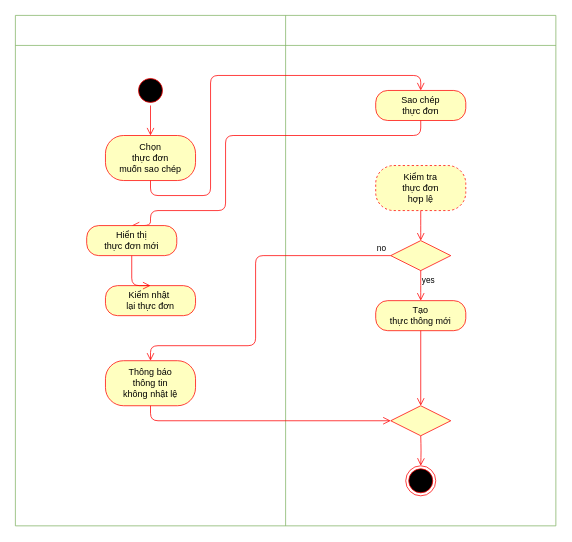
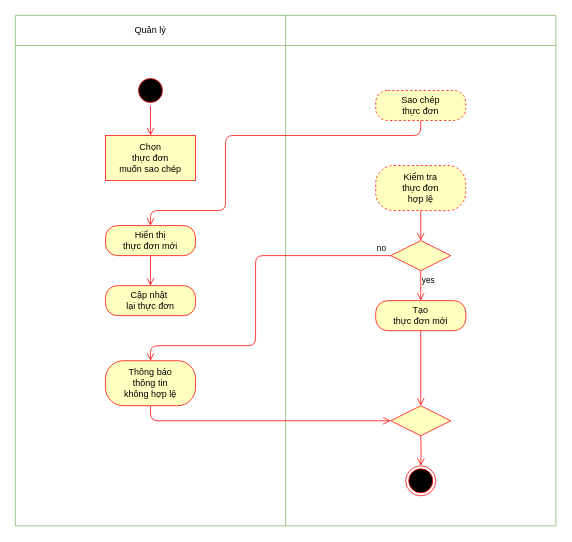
+ <mxCell id="4" value="Quản lý" style="text;html=1;strokeColor=none;fillColor=none;align=center;verticalAlign=middle;whiteSpace=wrap;rounded=0;" vertex="1" parent="1"><mxGeometry x="160" y="30" width="80" height="20" as="geometry" /></mxCell>
- <mxCell id="15" value="" style="edgeStyle=orthogonalEdgeStyle;html=1;verticalAlign=bottom;endArrow=open;endSize=8;strokeColor=#ff0000;exitX=0.5;exitY=1;exitDx=0;exitDy=0;entryX=0.5;entryY=0;entryDx=0;entryDy=0;" edge="1" parent="1" source="12" target="14"><mxGeometry relative="1" as="geometry"><mxPoint x="210" y="270" as="targetPoint" /><mxPoint x="200" y="300" as="sourcePoint" /><Array as="points"><mxPoint x="200" y="260" /><mxPoint x="280" y="260" /><mxPoint x="280" y="100" /><mxPoint x="560" y="100" /></Array></mxGeometry></mxCell>
- <mxCell id="14" value="Sao chép&lt;br&gt;thực đơn" style="rounded=1;whiteSpace=wrap;html=1;arcSize=40;fontColor=#000000;fillColor=#ffffc0;strokeColor=#ff0000;" vertex="1" parent="1"><mxGeometry x="500" y="120" width="120" height="40" as="geometry" /></mxCell>
+ <mxCell id="14" value="Sao chép&lt;br&gt;thực đơn" style="rounded=1;whiteSpace=wrap;html=1;arcSize=40;fontColor=#000000;fillColor=#ffffc0;strokeColor=#ff0000;dashed=1;" vertex="1" parent="1"><mxGeometry x="500" y="120" width="120" height="40" as="geometry" /></mxCell>
- <mxCell id="12" value="Chọn&lt;br&gt;thực đơn&lt;br&gt;muốn sao chép" style="rounded=1;whiteSpace=wrap;html=1;arcSize=40;fontColor=#000000;fillColor=#ffffc0;strokeColor=#ff0000;" vertex="1" parent="1"><mxGeometry x="140" y="180" width="120" height="60" as="geometry" /></mxCell>
+ <mxCell id="12" value="Chọn&lt;br&gt;thực đơn&lt;br&gt;muốn sao chép" style="whiteSpace=wrap;html=1;arcSize=40;fontColor=#000000;fillColor=#ffffc0;strokeColor=#ff0000;rounded=0;" vertex="1" parent="1"><mxGeometry x="140" y="180" width="120" height="60" as="geometry" /></mxCell>
- <mxCell id="18" value="Hiển thị&lt;br&gt;thực đơn mới" style="rounded=1;whiteSpace=wrap;html=1;arcSize=40;fontColor=#000000;fillColor=#ffffc0;strokeColor=#ff0000;" vertex="1" parent="1"><mxGeometry x="115" y="300" width="120" height="40" as="geometry" /></mxCell>
+ <mxCell id="18" value="Hiển thị&lt;br&gt;thực đơn mới" style="rounded=1;whiteSpace=wrap;html=1;arcSize=40;fontColor=#000000;fillColor=#ffffc0;strokeColor=#ff0000;" vertex="1" parent="1"><mxGeometry x="140" y="300" width="120" height="40" as="geometry" /></mxCell>
- <mxCell id="17" value="Kiểm nhật&amp;nbsp;&lt;br&gt;lại thực đơn" style="rounded=1;whiteSpace=wrap;html=1;arcSize=40;fontColor=#000000;fillColor=#ffffc0;strokeColor=#ff0000;" vertex="1" parent="1"><mxGeometry x="140" y="380" width="120" height="40" as="geometry" /></mxCell>
+ <mxCell id="17" value="Cập nhật&amp;nbsp;&lt;br&gt;lại thực đơn" style="rounded=1;whiteSpace=wrap;html=1;arcSize=40;fontColor=#000000;fillColor=#ffffc0;strokeColor=#ff0000;" vertex="1" parent="1"><mxGeometry x="140" y="380" width="120" height="40" as="geometry" /></mxCell>
- <mxCell id="26" value="Tạo&lt;br&gt;thực thông mới" style="rounded=1;whiteSpace=wrap;html=1;arcSize=40;fontColor=#000000;fillColor=#ffffc0;strokeColor=#ff0000;" vertex="1" parent="1"><mxGeometry x="500" y="400" width="120" height="40" as="geometry" /></mxCell>
+ <mxCell id="26" value="Tạo&lt;br&gt;thực đơn mới" style="rounded=1;whiteSpace=wrap;html=1;arcSize=40;fontColor=#000000;fillColor=#ffffc0;strokeColor=#ff0000;" vertex="1" parent="1"><mxGeometry x="500" y="400" width="120" height="40" as="geometry" /></mxCell>
- <mxCell id="28" value="Thông báo&lt;br&gt;thông tin&lt;br&gt;không nhật lệ" style="rounded=1;whiteSpace=wrap;html=1;arcSize=40;fontColor=#000000;fillColor=#ffffc0;strokeColor=#ff0000;" vertex="1" parent="1"><mxGeometry x="140" y="480" width="120" height="60" as="geometry" /></mxCell>
+ <mxCell id="28" value="Thông báo&lt;br&gt;thông tin&lt;br&gt;không hợp lệ" style="rounded=1;whiteSpace=wrap;html=1;arcSize=40;fontColor=#000000;fillColor=#ffffc0;strokeColor=#ff0000;" vertex="1" parent="1"><mxGeometry x="140" y="480" width="120" height="60" as="geometry" /></mxCell>
